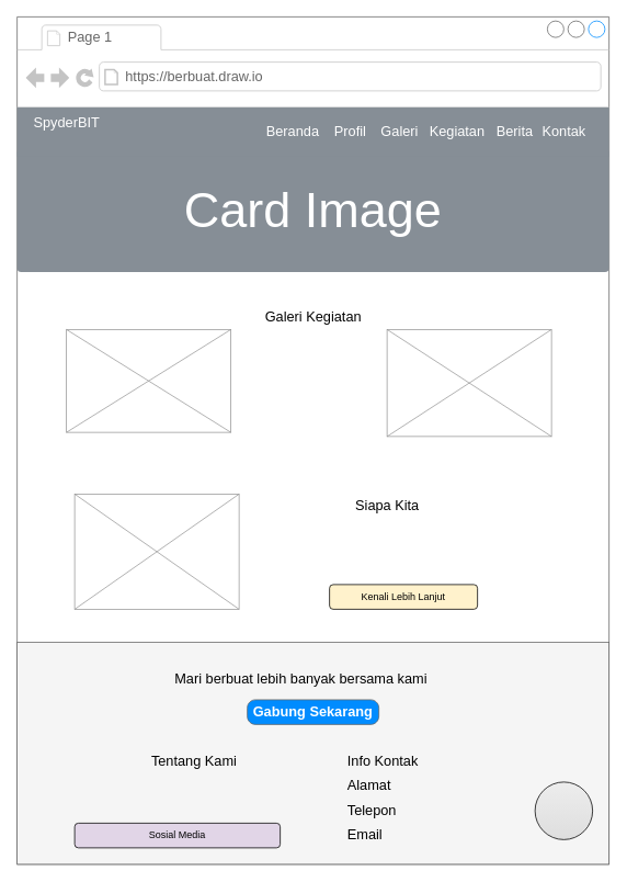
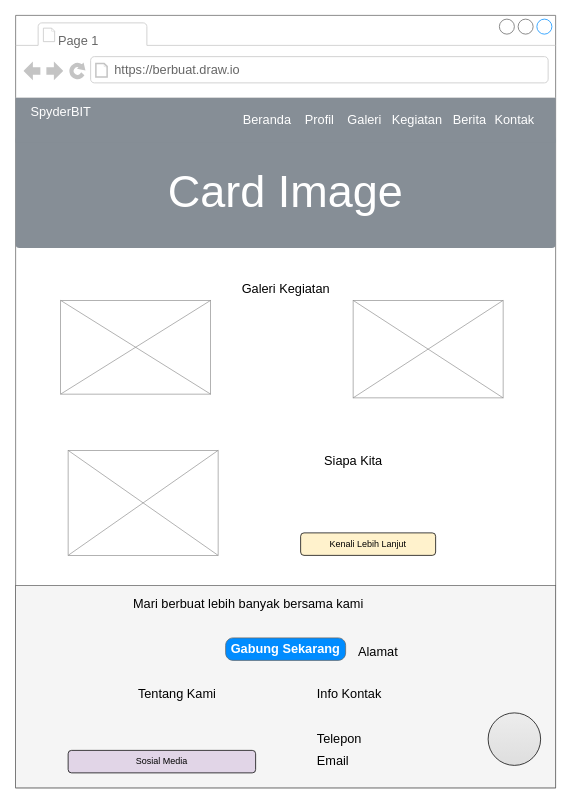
- <mxCell id="3" value="Page 1" style="strokeWidth=1;shadow=0;dashed=0;align=center;html=1;shape=mxgraph.mockup.containers.anchor;fontSize=17;fontColor=#666666;align=left;whiteSpace=wrap;" vertex="1" parent="2"><mxGeometry x="60" y="12" width="110" height="26" as="geometry" /></mxCell>
+ <mxCell id="3" value="Page 1" style="strokeWidth=1;shadow=0;dashed=0;align=center;html=1;shape=mxgraph.mockup.containers.anchor;fontSize=17;fontColor=#666666;align=left;whiteSpace=wrap;" vertex="1" parent="2"><mxGeometry x="55" y="22" width="110" height="26" as="geometry" /></mxCell>
- <mxCell id="20" value="&lt;font color=&quot;#000000&quot;&gt;Mari berbuat lebih banyak bersama kami&lt;/font&gt;" style="shape=rectangle;strokeColor=none;fillColor=none;linkText=;fontSize=17;fontColor=#ffffff;fontStyle=0;html=1;align=center;" vertex="1" parent="2"><mxGeometry x="170" y="790" width="350" height="30" as="geometry" /></mxCell>
+ <mxCell id="20" value="&lt;font color=&quot;#000000&quot;&gt;Mari berbuat lebih banyak bersama kami&lt;/font&gt;" style="shape=rectangle;strokeColor=none;fillColor=none;linkText=;fontSize=17;fontColor=#ffffff;fontStyle=0;html=1;align=center;" vertex="1" parent="2"><mxGeometry x="135" y="770" width="350" height="30" as="geometry" /></mxCell>
- <mxCell id="24" value="&lt;font color=&quot;#000000&quot;&gt;Alamat&lt;/font&gt;" style="shape=rectangle;strokeColor=none;fillColor=none;linkText=;fontSize=17;fontColor=#ffffff;fontStyle=0;html=1;align=left;" vertex="1" parent="2"><mxGeometry x="400" y="920" width="130" height="30" as="geometry" /></mxCell>
+ <mxCell id="24" value="&lt;font color=&quot;#000000&quot;&gt;Alamat&lt;/font&gt;" style="shape=rectangle;strokeColor=none;fillColor=none;linkText=;fontSize=17;fontColor=#ffffff;fontStyle=0;html=1;align=left;" vertex="1" parent="2"><mxGeometry x="455" y="835" width="130" height="30" as="geometry" /></mxCell>
